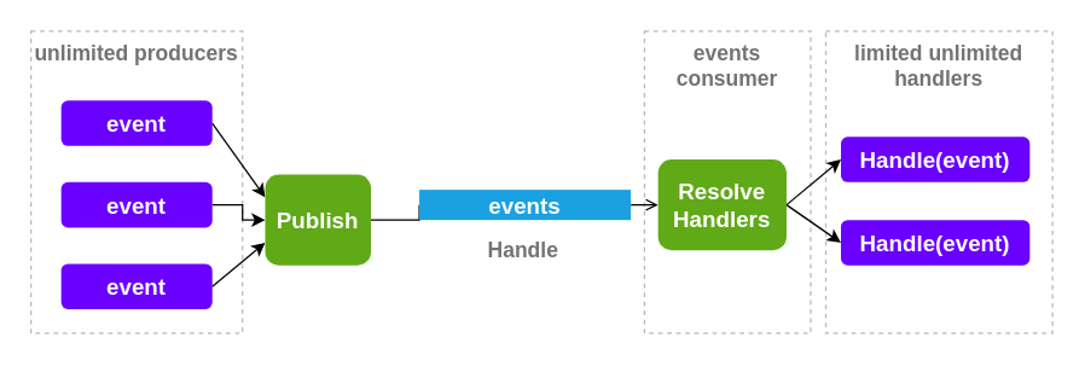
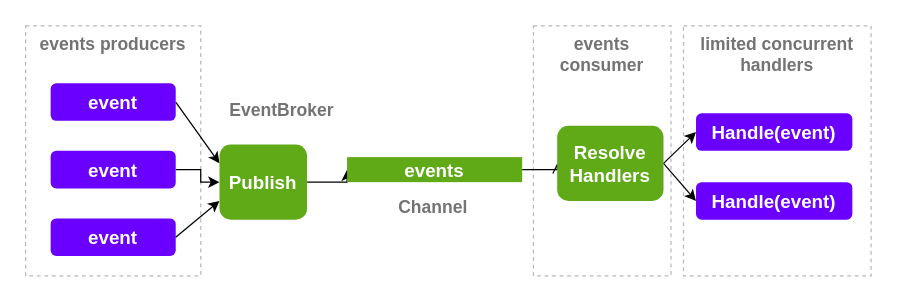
- <mxCell id="4" value="unlimited producers" style="rounded=0;whiteSpace=wrap;html=1;fontStyle=1;verticalAlign=top;dashed=1;strokeColor=#B8B8B8;fontSize=14;fontColor=#737373;" vertex="1" parent="1"><mxGeometry x="20" y="20" width="140" height="200" as="geometry" /></mxCell>
+ <mxCell id="4" value="events producers" style="rounded=0;whiteSpace=wrap;html=1;fontStyle=1;verticalAlign=top;dashed=1;strokeColor=#B8B8B8;fontSize=14;fontColor=#737373;" vertex="1" parent="1"><mxGeometry x="20" y="20" width="140" height="200" as="geometry" /></mxCell>
- <mxCell id="2" value="limited unlimited handlers" style="rounded=0;whiteSpace=wrap;html=1;fontStyle=1;verticalAlign=top;dashed=1;strokeColor=#B8B8B8;fontSize=14;fontColor=#737373;" vertex="1" parent="1"><mxGeometry x="546" y="20" width="150" height="200" as="geometry" /></mxCell>
+ <mxCell id="2" value="limited concurrent handlers" style="rounded=0;whiteSpace=wrap;html=1;fontStyle=1;verticalAlign=top;dashed=1;strokeColor=#B8B8B8;fontSize=14;fontColor=#737373;" vertex="1" parent="1"><mxGeometry x="546" y="20" width="150" height="200" as="geometry" /></mxCell>
+ <mxCell id="20" value="EventBroker" style="text;html=1;strokeColor=none;fillColor=none;align=center;verticalAlign=middle;whiteSpace=wrap;rounded=0;fontStyle=1;fontSize=14;fontColor=#737373;" vertex="1" parent="1"><mxGeometry x="185" y="73" width="80" height="30" as="geometry" /></mxCell>
- <mxCell id="14" value="events" style="rounded=0;whiteSpace=wrap;html=1;fillColor=#1ba1e2;fontColor=#ffffff;strokeColor=none;fontSize=15;fontStyle=1" vertex="1" parent="1"><mxGeometry x="277" y="125" width="140" height="20" as="geometry" /></mxCell>
+ <mxCell id="14" value="events" style="rounded=0;whiteSpace=wrap;html=1;fillColor=#60a917;fontColor=#ffffff;strokeColor=none;fontSize=15;fontStyle=1;" vertex="1" parent="1"><mxGeometry x="277" y="125" width="140" height="20" as="geometry" /></mxCell>
- <mxCell id="17" value="Resolve Handlers" style="rounded=1;whiteSpace=wrap;html=1;fillColor=#60a917;fontColor=#ffffff;strokeColor=none;fontSize=15;fontStyle=1" vertex="1" parent="1"><mxGeometry x="435" y="105" width="85" height="60" as="geometry" /></mxCell>
+ <mxCell id="17" value="Resolve Handlers" style="rounded=1;whiteSpace=wrap;html=1;fillColor=#60a917;fontColor=#ffffff;strokeColor=none;fontSize=15;fontStyle=1" vertex="1" parent="1"><mxGeometry x="445" y="100" width="85" height="60" as="geometry" /></mxCell>
- <mxCell id="11" style="edgeStyle=orthogonalEdgeStyle;rounded=0;orthogonalLoop=1;jettySize=auto;html=1;exitX=1;exitY=0.5;exitDx=0;exitDy=0;entryX=0;entryY=0.5;entryDx=0;entryDy=0;endArrow=none;" edge="1" parent="1" source="12" target="14"><mxGeometry relative="1" as="geometry" /></mxCell>
+ <mxCell id="11" style="edgeStyle=orthogonalEdgeStyle;rounded=0;orthogonalLoop=1;jettySize=auto;html=1;exitX=1;exitY=0.5;exitDx=0;exitDy=0;entryX=0;entryY=0.5;entryDx=0;entryDy=0;" edge="1" parent="1" source="12" target="14"><mxGeometry relative="1" as="geometry" /></mxCell>
- <mxCell id="21" value="Handle" style="text;html=1;strokeColor=none;fillColor=none;align=center;verticalAlign=middle;whiteSpace=wrap;rounded=0;fontStyle=1;fontSize=14;fontColor=#737373;" vertex="1" parent="1"><mxGeometry x="306" y="150" width="80" height="30" as="geometry" /></mxCell>
+ <mxCell id="21" value="Channel" style="text;html=1;strokeColor=none;fillColor=none;align=center;verticalAlign=middle;whiteSpace=wrap;rounded=0;fontStyle=1;fontSize=14;fontColor=#737373;" vertex="1" parent="1"><mxGeometry x="306" y="150" width="80" height="30" as="geometry" /></mxCell>
